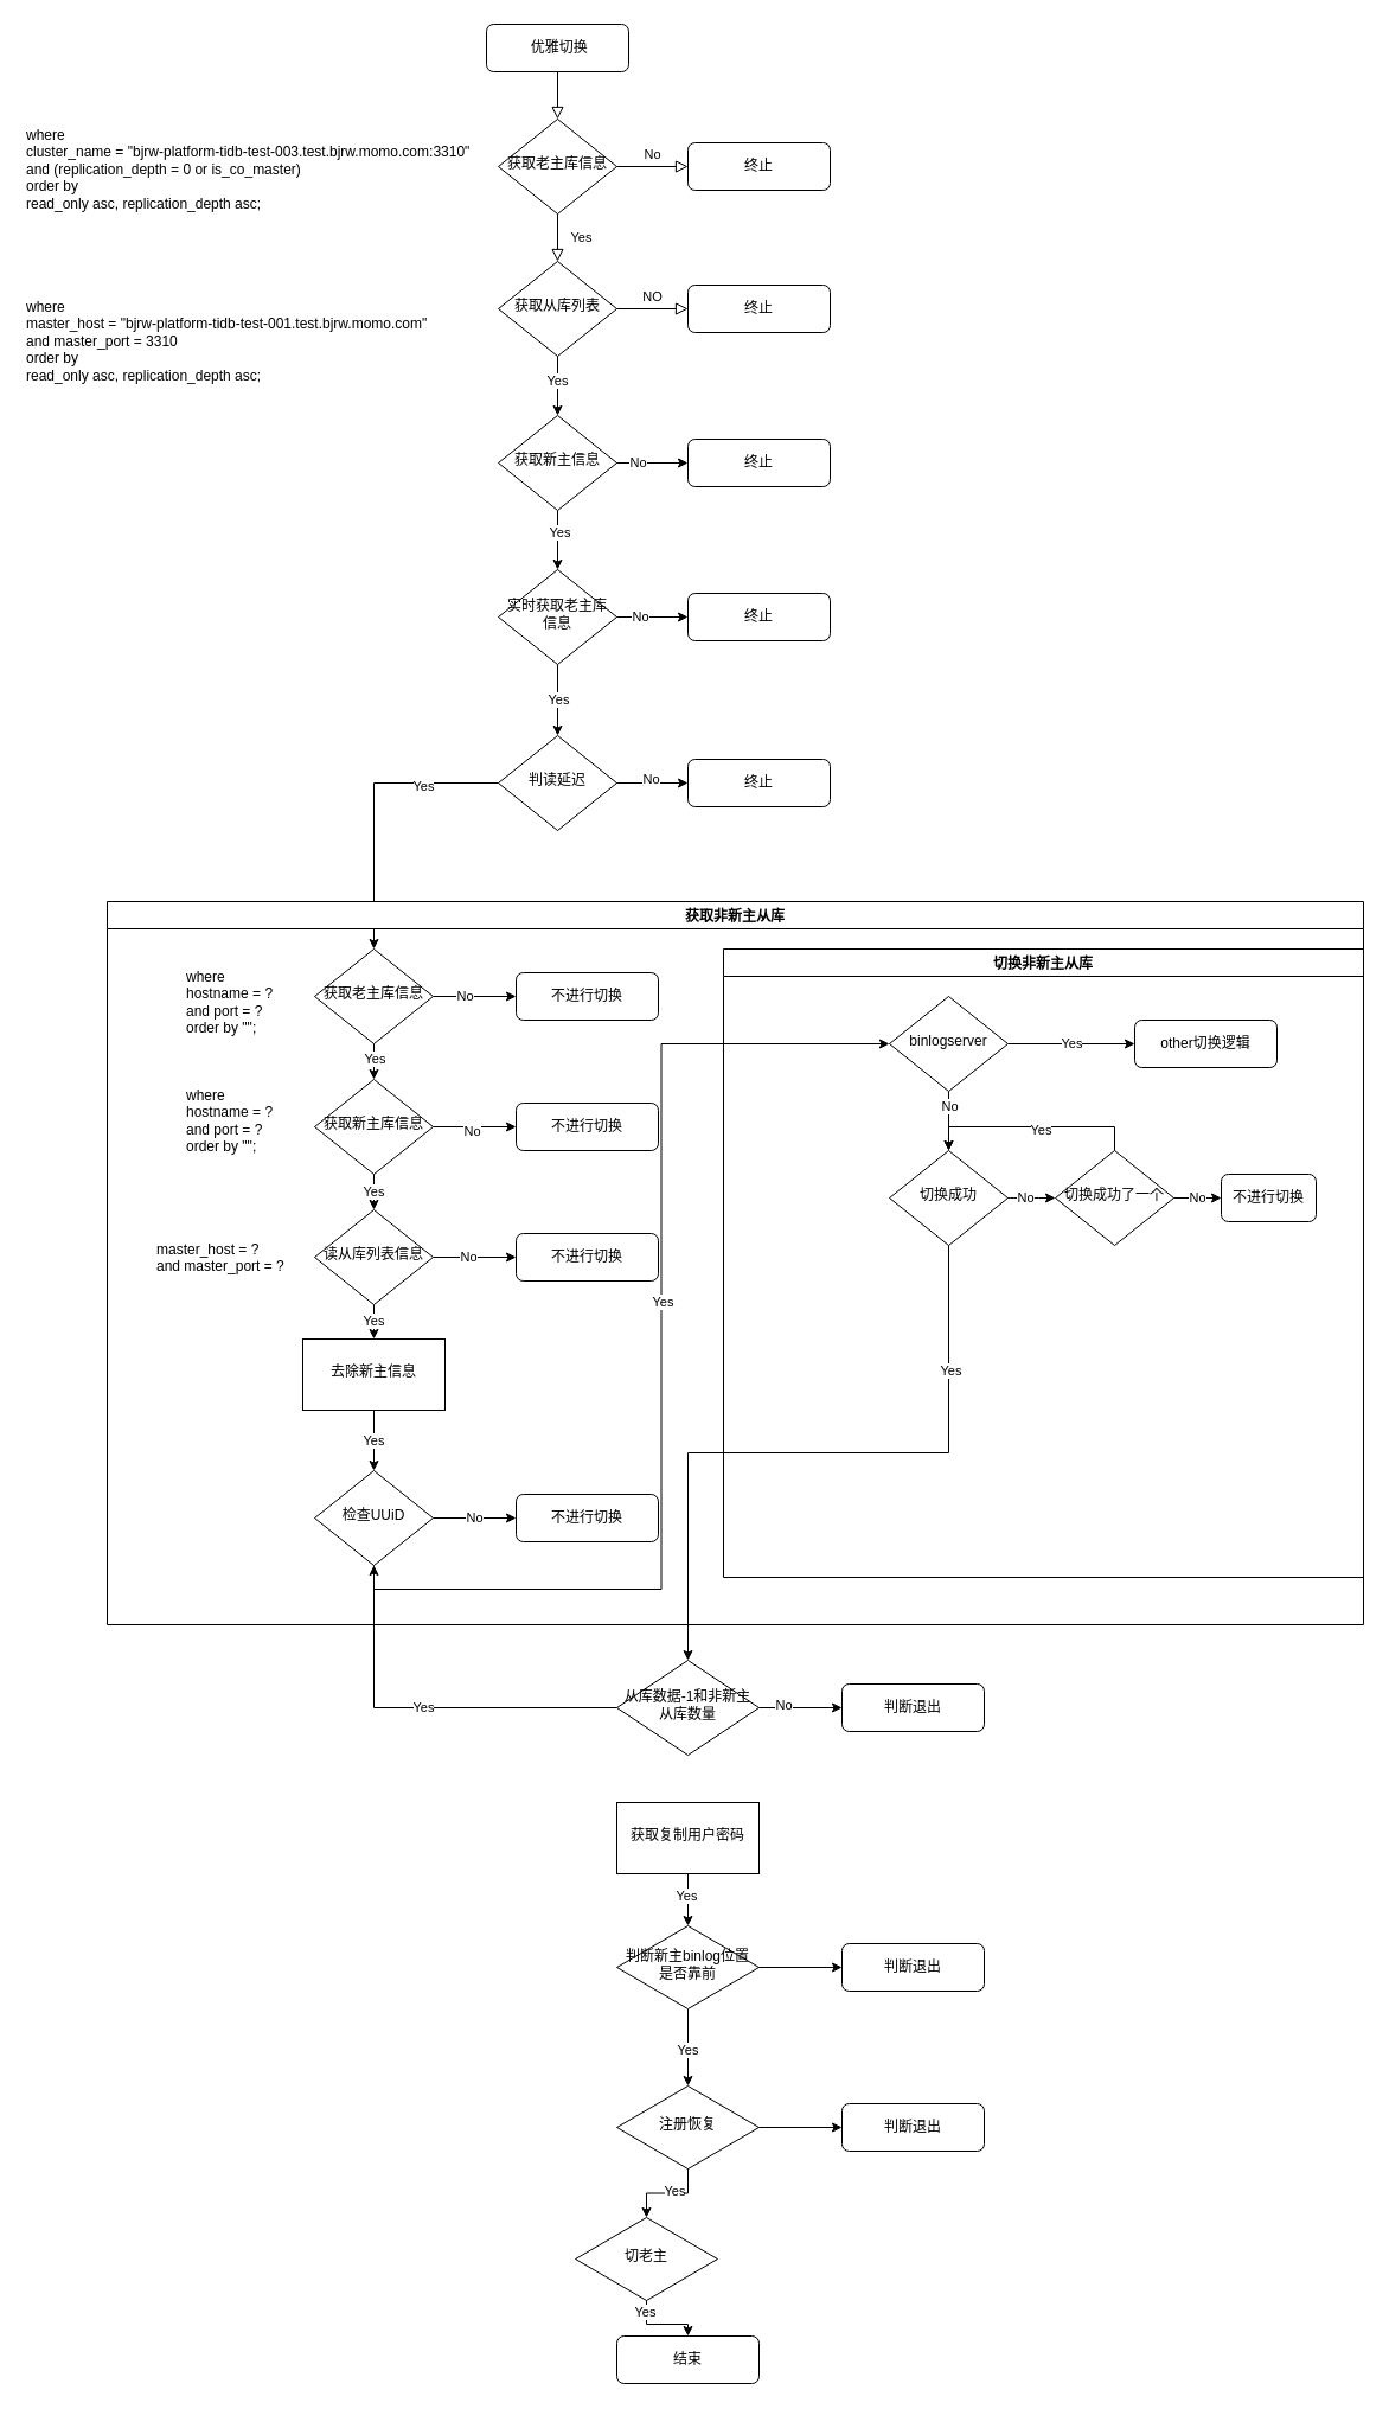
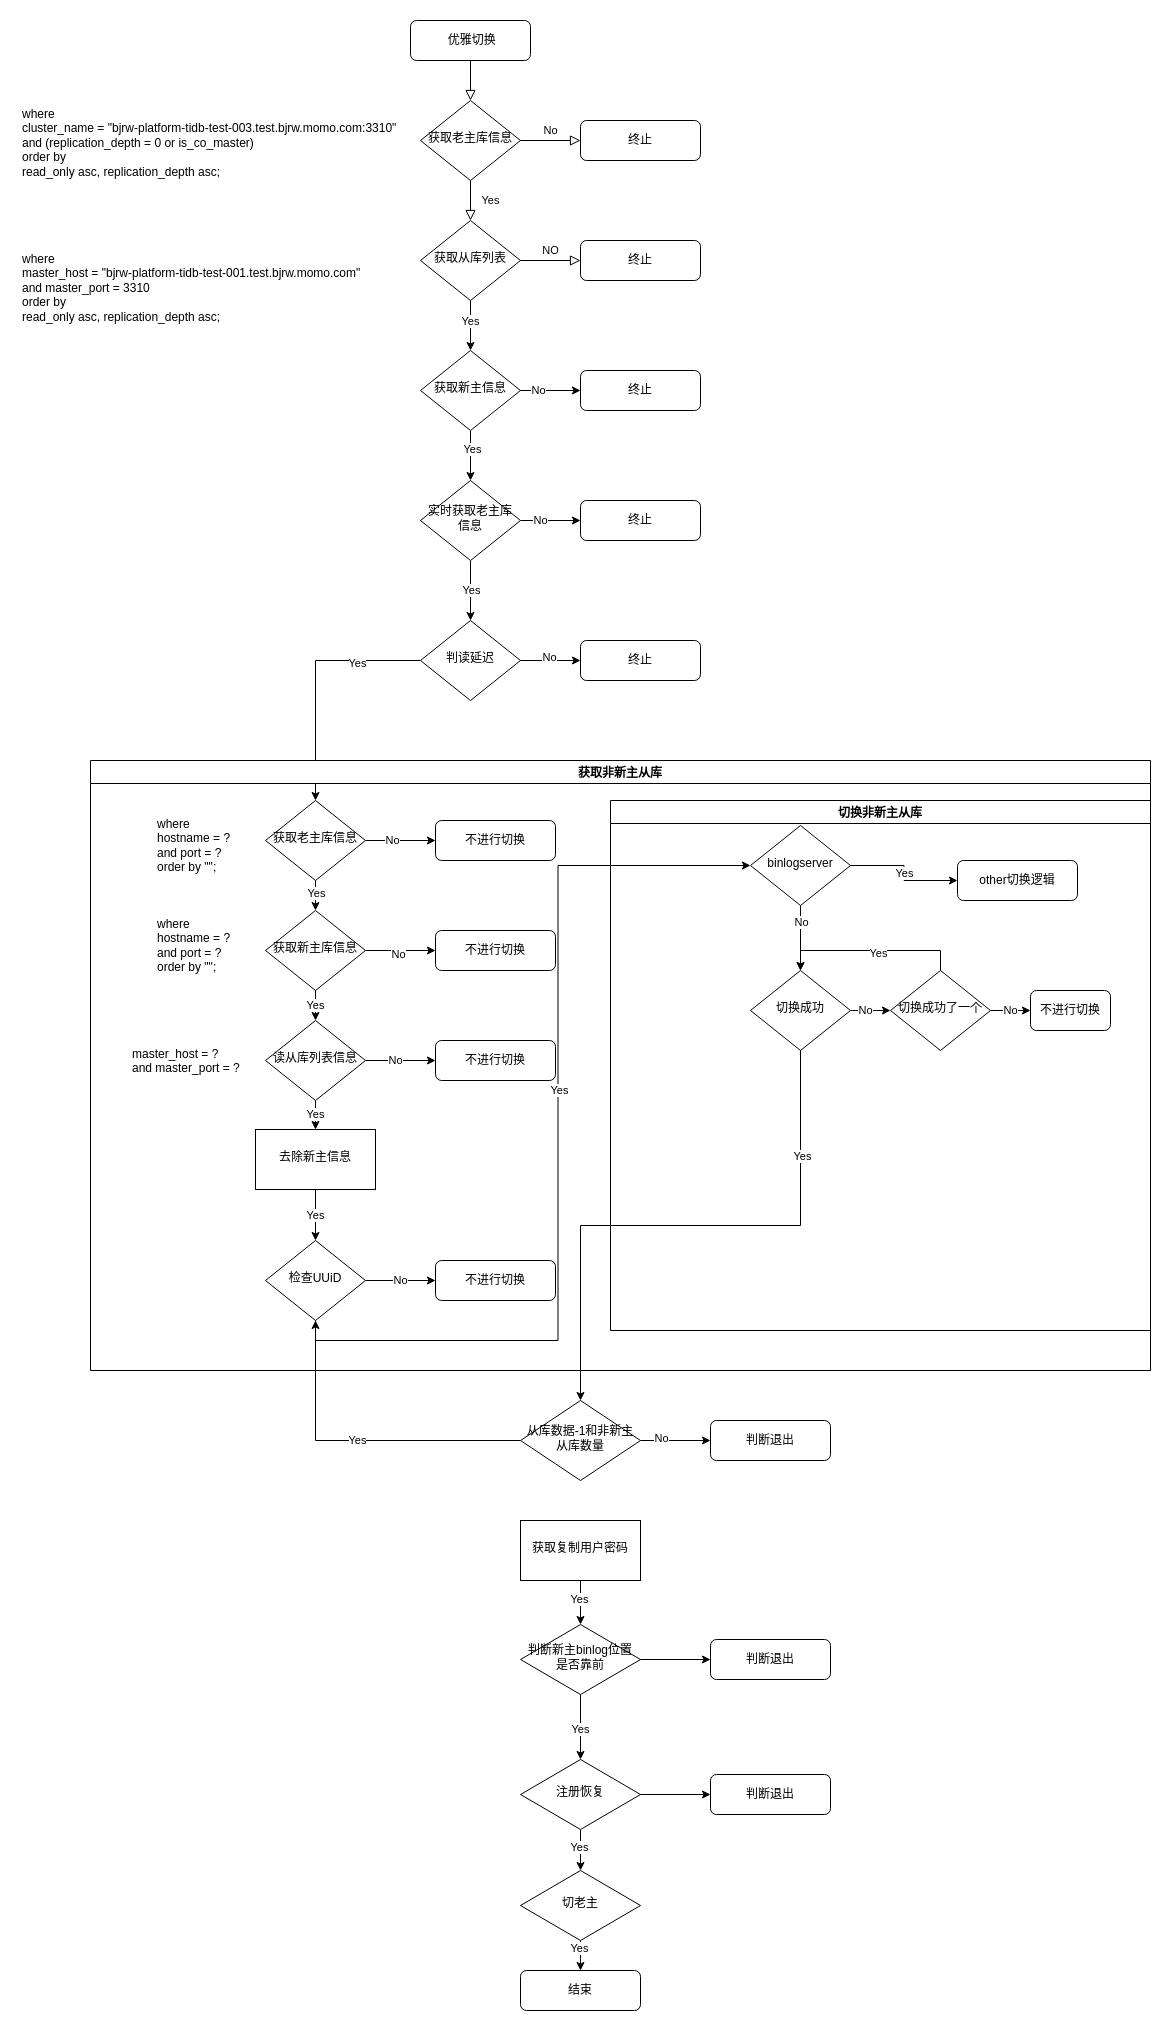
- <mxCell id="61" value="binlogserver" style="rhombus;whiteSpace=wrap;html=1;shadow=0;fontFamily=Helvetica;fontSize=12;align=center;strokeWidth=1;spacing=6;spacingTop=-4;" parent="59" vertex="1"><mxGeometry x="140" y="40" width="100" height="80" as="geometry" /></mxCell>
+ <mxCell id="61" value="binlogserver" style="rhombus;whiteSpace=wrap;html=1;shadow=0;fontFamily=Helvetica;fontSize=12;align=center;strokeWidth=1;spacing=6;spacingTop=-4;" parent="59" vertex="1"><mxGeometry x="140" y="25" width="100" height="80" as="geometry" /></mxCell>
- <mxCell id="96" value="切老主" style="rhombus;whiteSpace=wrap;html=1;shadow=0;strokeWidth=1;spacing=6;spacingTop=-4;" parent="1" vertex="1"><mxGeometry x="485" y="1870" width="120" height="70" as="geometry" /></mxCell>
+ <mxCell id="96" value="切老主" style="rhombus;whiteSpace=wrap;html=1;shadow=0;strokeWidth=1;spacing=6;spacingTop=-4;" parent="1" vertex="1"><mxGeometry x="520" y="1870" width="120" height="70" as="geometry" /></mxCell>
